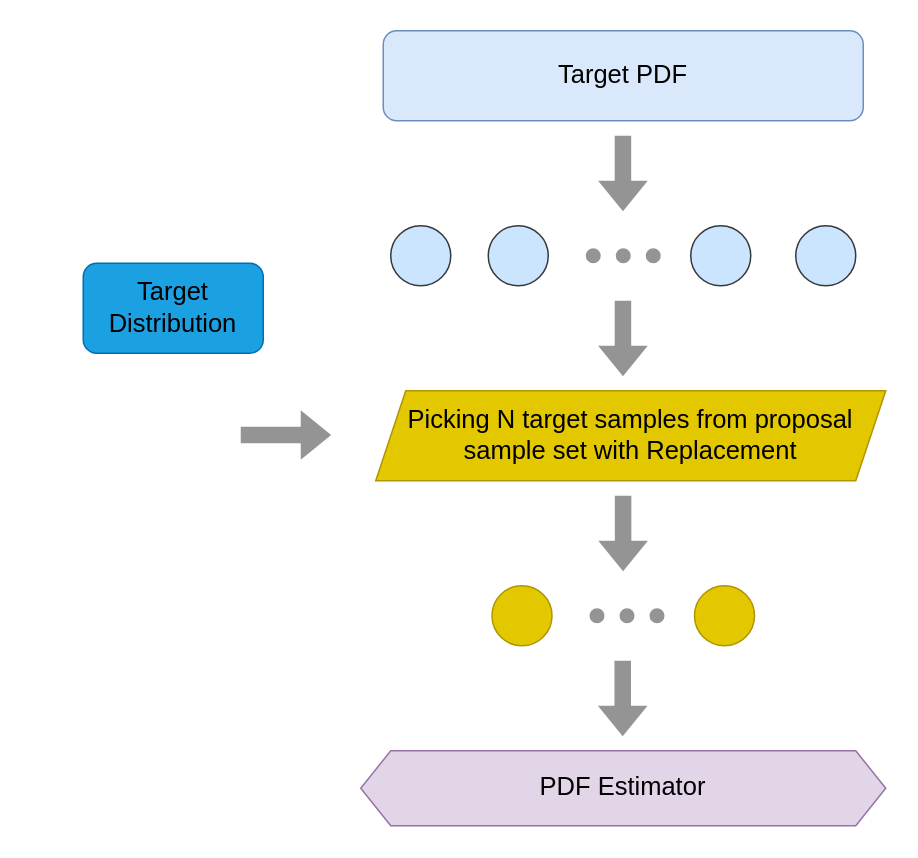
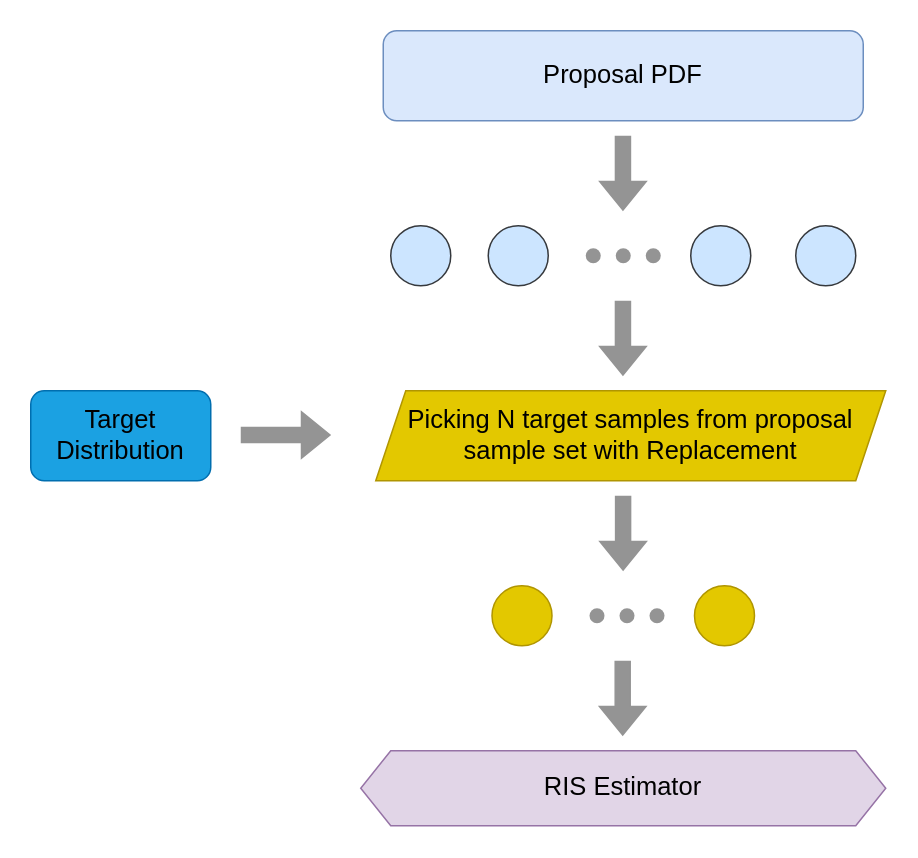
- <mxCell id="2" value="&lt;font style=&quot;font-size: 17px;&quot;&gt;Target PDF&lt;/font&gt;" style="rounded=1;whiteSpace=wrap;html=1;fillColor=#dae8fc;strokeColor=#6c8ebf;" vertex="1" parent="1"><mxGeometry x="255" y="20" width="320" height="60" as="geometry" /></mxCell>
+ <mxCell id="2" value="&lt;font style=&quot;font-size: 17px;&quot;&gt;Proposal PDF&lt;/font&gt;" style="rounded=1;whiteSpace=wrap;html=1;fillColor=#dae8fc;strokeColor=#6c8ebf;" vertex="1" parent="1"><mxGeometry x="255" y="20" width="320" height="60" as="geometry" /></mxCell>
- <mxCell id="8" value="&lt;font style=&quot;font-size: 17px;&quot; color=&quot;#000000&quot;&gt;Target Distribution&lt;/font&gt;" style="rounded=1;whiteSpace=wrap;html=1;fillColor=#1ba1e2;strokeColor=#006EAF;fontColor=#ffffff;" vertex="1" parent="1"><mxGeometry x="55" y="175" width="120" height="60" as="geometry" /></mxCell>
+ <mxCell id="8" value="&lt;font style=&quot;font-size: 17px;&quot; color=&quot;#000000&quot;&gt;Target Distribution&lt;/font&gt;" style="rounded=1;whiteSpace=wrap;html=1;fillColor=#1ba1e2;strokeColor=#006EAF;fontColor=#ffffff;" vertex="1" parent="1"><mxGeometry x="20" y="260" width="120" height="60" as="geometry" /></mxCell>
- <mxCell id="13" value="&lt;font style=&quot;font-size: 17px;&quot;&gt;PDF Estimator&lt;/font&gt;" style="shape=hexagon;perimeter=hexagonPerimeter2;whiteSpace=wrap;html=1;fixedSize=1;fillColor=#e1d5e7;strokeColor=#9673a6;" vertex="1" parent="1"><mxGeometry x="240" y="500" width="350" height="50" as="geometry" /></mxCell>
+ <mxCell id="13" value="&lt;font style=&quot;font-size: 17px;&quot;&gt;RIS Estimator&lt;/font&gt;" style="shape=hexagon;perimeter=hexagonPerimeter2;whiteSpace=wrap;html=1;fixedSize=1;fillColor=#e1d5e7;strokeColor=#9673a6;" vertex="1" parent="1"><mxGeometry x="240" y="500" width="350" height="50" as="geometry" /></mxCell>
